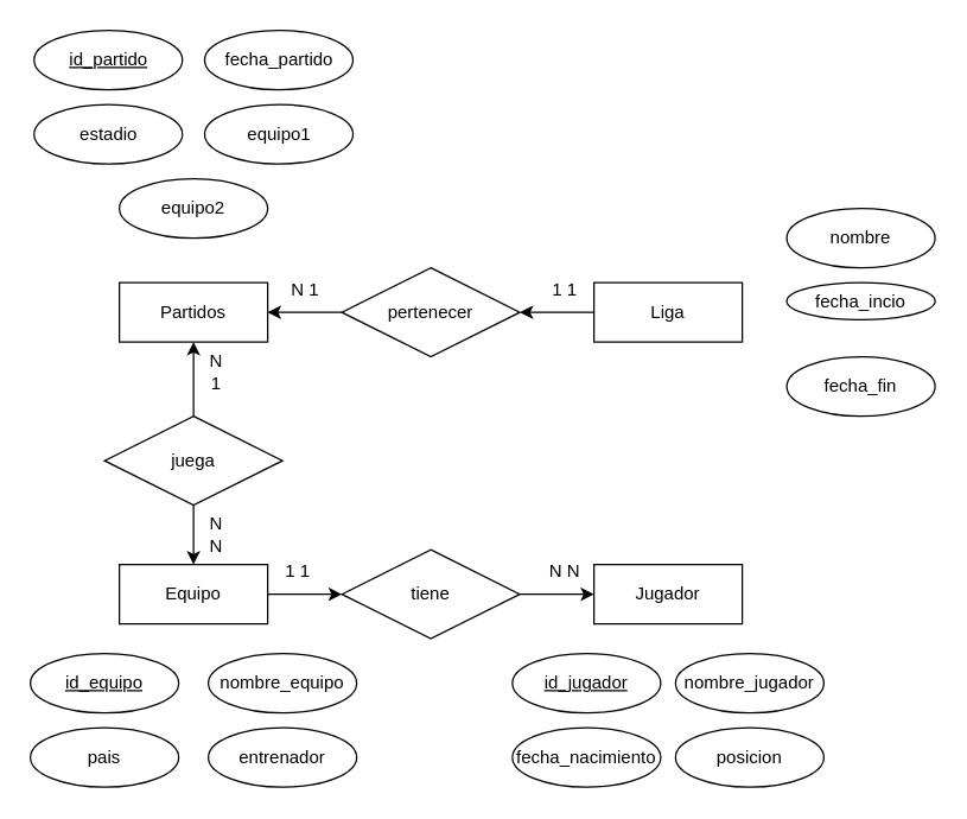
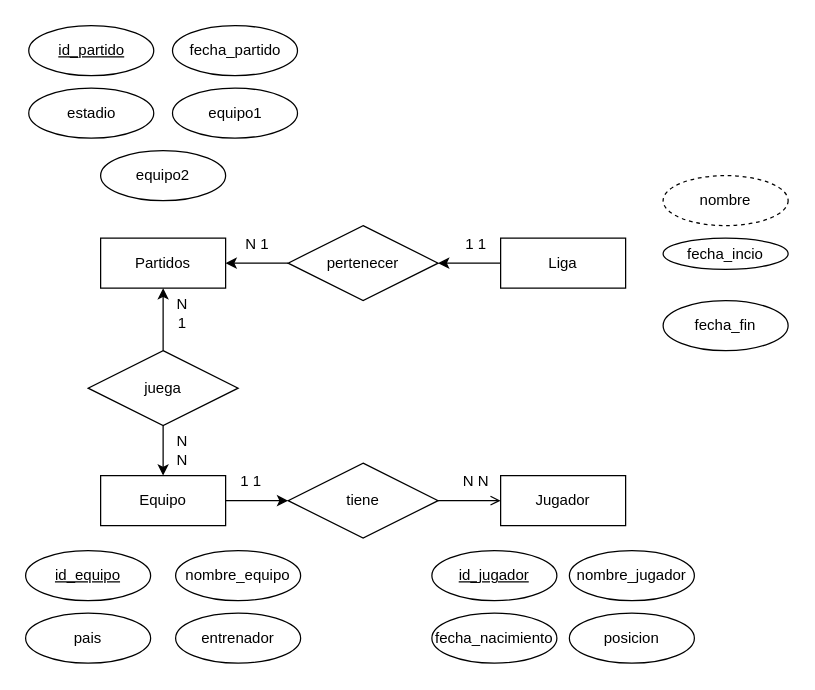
- <mxCell id="28" value="nombre" style="ellipse;whiteSpace=wrap;html=1;align=center;" vertex="1" parent="1"><mxGeometry x="530" y="140" width="100" height="40" as="geometry" /></mxCell>
+ <mxCell id="28" value="nombre" style="ellipse;whiteSpace=wrap;html=1;align=center;dashed=1;" vertex="1" parent="1"><mxGeometry x="530" y="140" width="100" height="40" as="geometry" /></mxCell>
- <mxCell id="19" style="edgeStyle=orthogonalEdgeStyle;rounded=0;orthogonalLoop=1;jettySize=auto;html=1;" edge="1" parent="1" source="20" target="4"><mxGeometry relative="1" as="geometry" /></mxCell>
+ <mxCell id="19" style="edgeStyle=orthogonalEdgeStyle;rounded=0;orthogonalLoop=1;jettySize=auto;html=1;endArrow=open;" edge="1" parent="1" source="20" target="4"><mxGeometry relative="1" as="geometry" /></mxCell>
